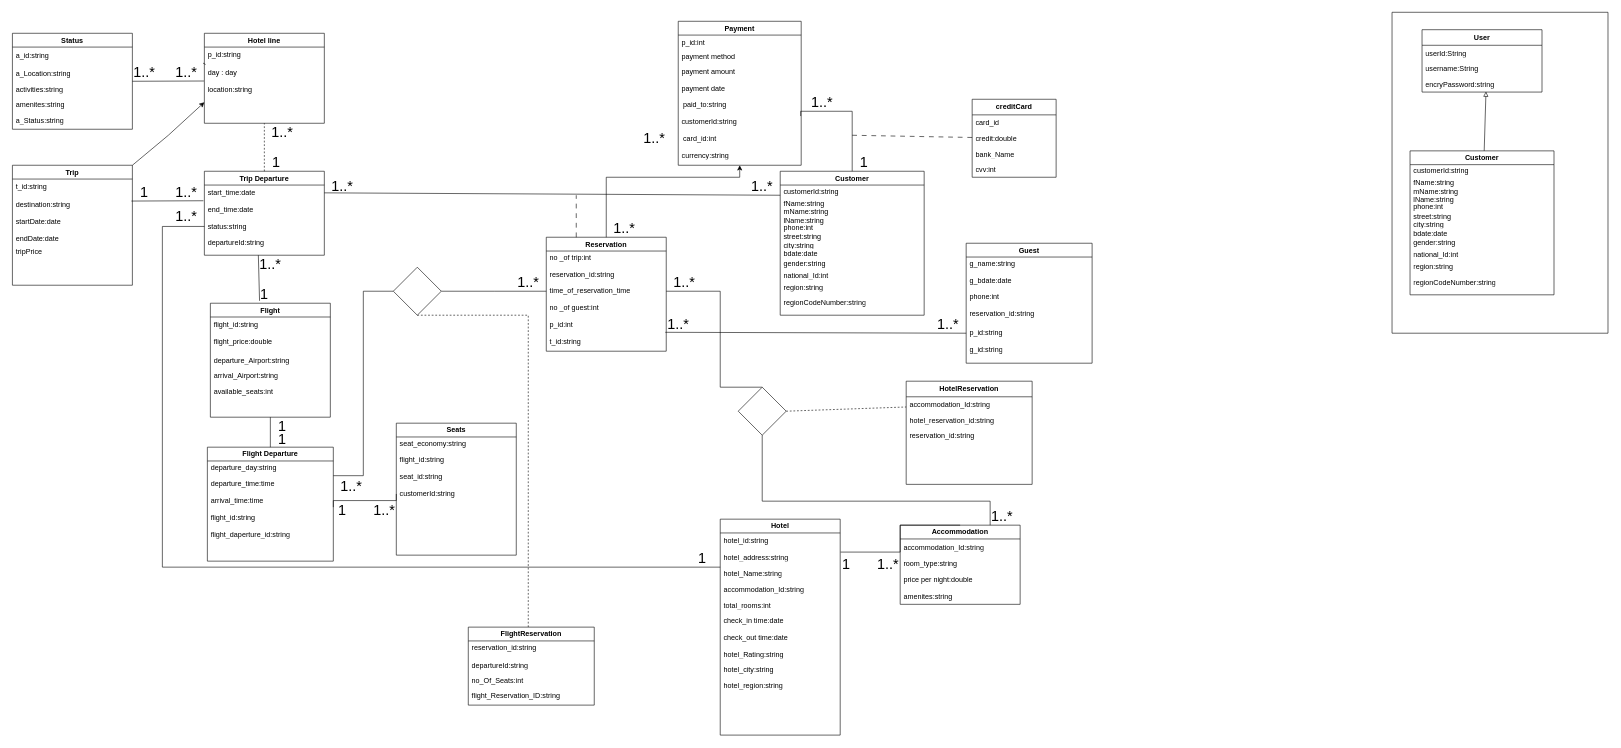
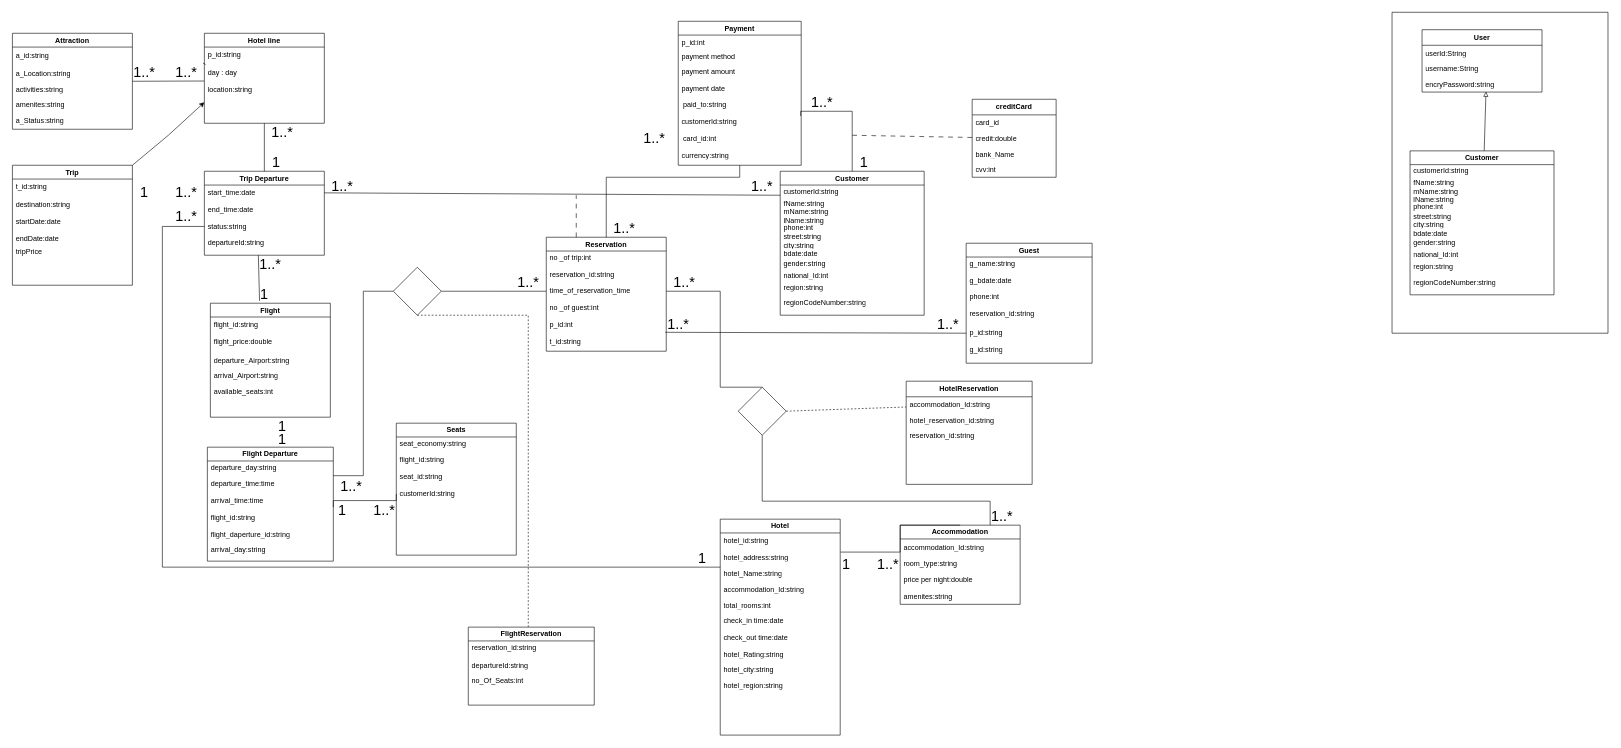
- <mxCell id="90" value="Status" style="swimlane;whiteSpace=wrap;html=1;" parent="1" vertex="1"><mxGeometry x="20" y="55" width="200" height="160" as="geometry" /></mxCell>
+ <mxCell id="90" value="Attraction" style="swimlane;whiteSpace=wrap;html=1;" parent="1" vertex="1"><mxGeometry x="20" y="55" width="200" height="160" as="geometry" /></mxCell>
- <mxCell id="83" value="" style="endArrow=none;html=1;rounded=0;entryX=0.5;entryY=1;entryDx=0;entryDy=0;exitX=0.5;exitY=0;exitDx=0;exitDy=0;dashed=1;" parent="1" source="8" target="3" edge="1"><mxGeometry width="50" height="50" relative="1" as="geometry"><mxPoint x="450" y="265" as="sourcePoint" /><mxPoint x="430" y="205" as="targetPoint" /></mxGeometry></mxCell>
+ <mxCell id="83" value="" style="endArrow=none;html=1;rounded=0;entryX=0.5;entryY=1;entryDx=0;entryDy=0;exitX=0.5;exitY=0;exitDx=0;exitDy=0;" parent="1" source="8" target="3" edge="1"><mxGeometry width="50" height="50" relative="1" as="geometry"><mxPoint x="450" y="265" as="sourcePoint" /><mxPoint x="430" y="205" as="targetPoint" /></mxGeometry></mxCell>
- <mxCell id="117" value="" style="endArrow=classic;html=1;rounded=0;edgeStyle=elbowEdgeStyle;elbow=vertical;entryX=0.5;entryY=1;entryDx=0;entryDy=0;" parent="1" source="32" target="49" edge="1"><mxGeometry width="50" height="50" relative="1" as="geometry"><mxPoint x="890" y="405" as="sourcePoint" /><mxPoint x="1200" y="275" as="targetPoint" /><Array as="points"><mxPoint x="1120" y="295" /></Array></mxGeometry></mxCell>
+ <mxCell id="117" value="" style="endArrow=none;html=1;rounded=0;edgeStyle=elbowEdgeStyle;elbow=vertical;entryX=0.5;entryY=1;entryDx=0;entryDy=0;" parent="1" source="32" target="49" edge="1"><mxGeometry width="50" height="50" relative="1" as="geometry"><mxPoint x="890" y="405" as="sourcePoint" /><mxPoint x="1200" y="275" as="targetPoint" /><Array as="points"><mxPoint x="1120" y="295" /></Array></mxGeometry></mxCell>
- <mxCell id="78" value="" style="endArrow=none;html=1;rounded=0;exitX=0.992;exitY=0.274;exitDx=0;exitDy=0;exitPerimeter=0;entryX=-0.008;entryY=-0.03;entryDx=0;entryDy=0;entryPerimeter=0;" parent="1" source="15" target="11" edge="1"><mxGeometry width="50" height="50" relative="1" as="geometry"><mxPoint x="300" y="495" as="sourcePoint" /><mxPoint x="350" y="445" as="targetPoint" /></mxGeometry></mxCell>
- <mxCell id="77" value="" style="endArrow=none;html=1;rounded=0;exitX=0.5;exitY=0;exitDx=0;exitDy=0;entryX=0.5;entryY=1;entryDx=0;entryDy=0;" parent="1" source="25" target="19" edge="1"><mxGeometry width="50" height="50" relative="1" as="geometry"><mxPoint x="380" y="745" as="sourcePoint" /><mxPoint x="430" y="695" as="targetPoint" /></mxGeometry></mxCell>
+ <mxCell id="31" value="arrival_day:string" style="text;align=left;verticalAlign=top;spacingLeft=4;spacingRight=4;overflow=hidden;rotatable=0;points=[[0,0.5],[1,0.5]];portConstraint=eastwest;" parent="25" vertex="1"><mxGeometry y="158" width="210" height="28" as="geometry" /></mxCell>
- <mxCell id="133" value="flight_Reservation_ID:string" style="text;align=left;verticalAlign=top;spacingLeft=4;spacingRight=4;overflow=hidden;rotatable=0;points=[[0,0.5],[1,0.5]];portConstraint=eastwest;" parent="131" vertex="1"><mxGeometry y="100" width="200" height="30" as="geometry" /></mxCell>
